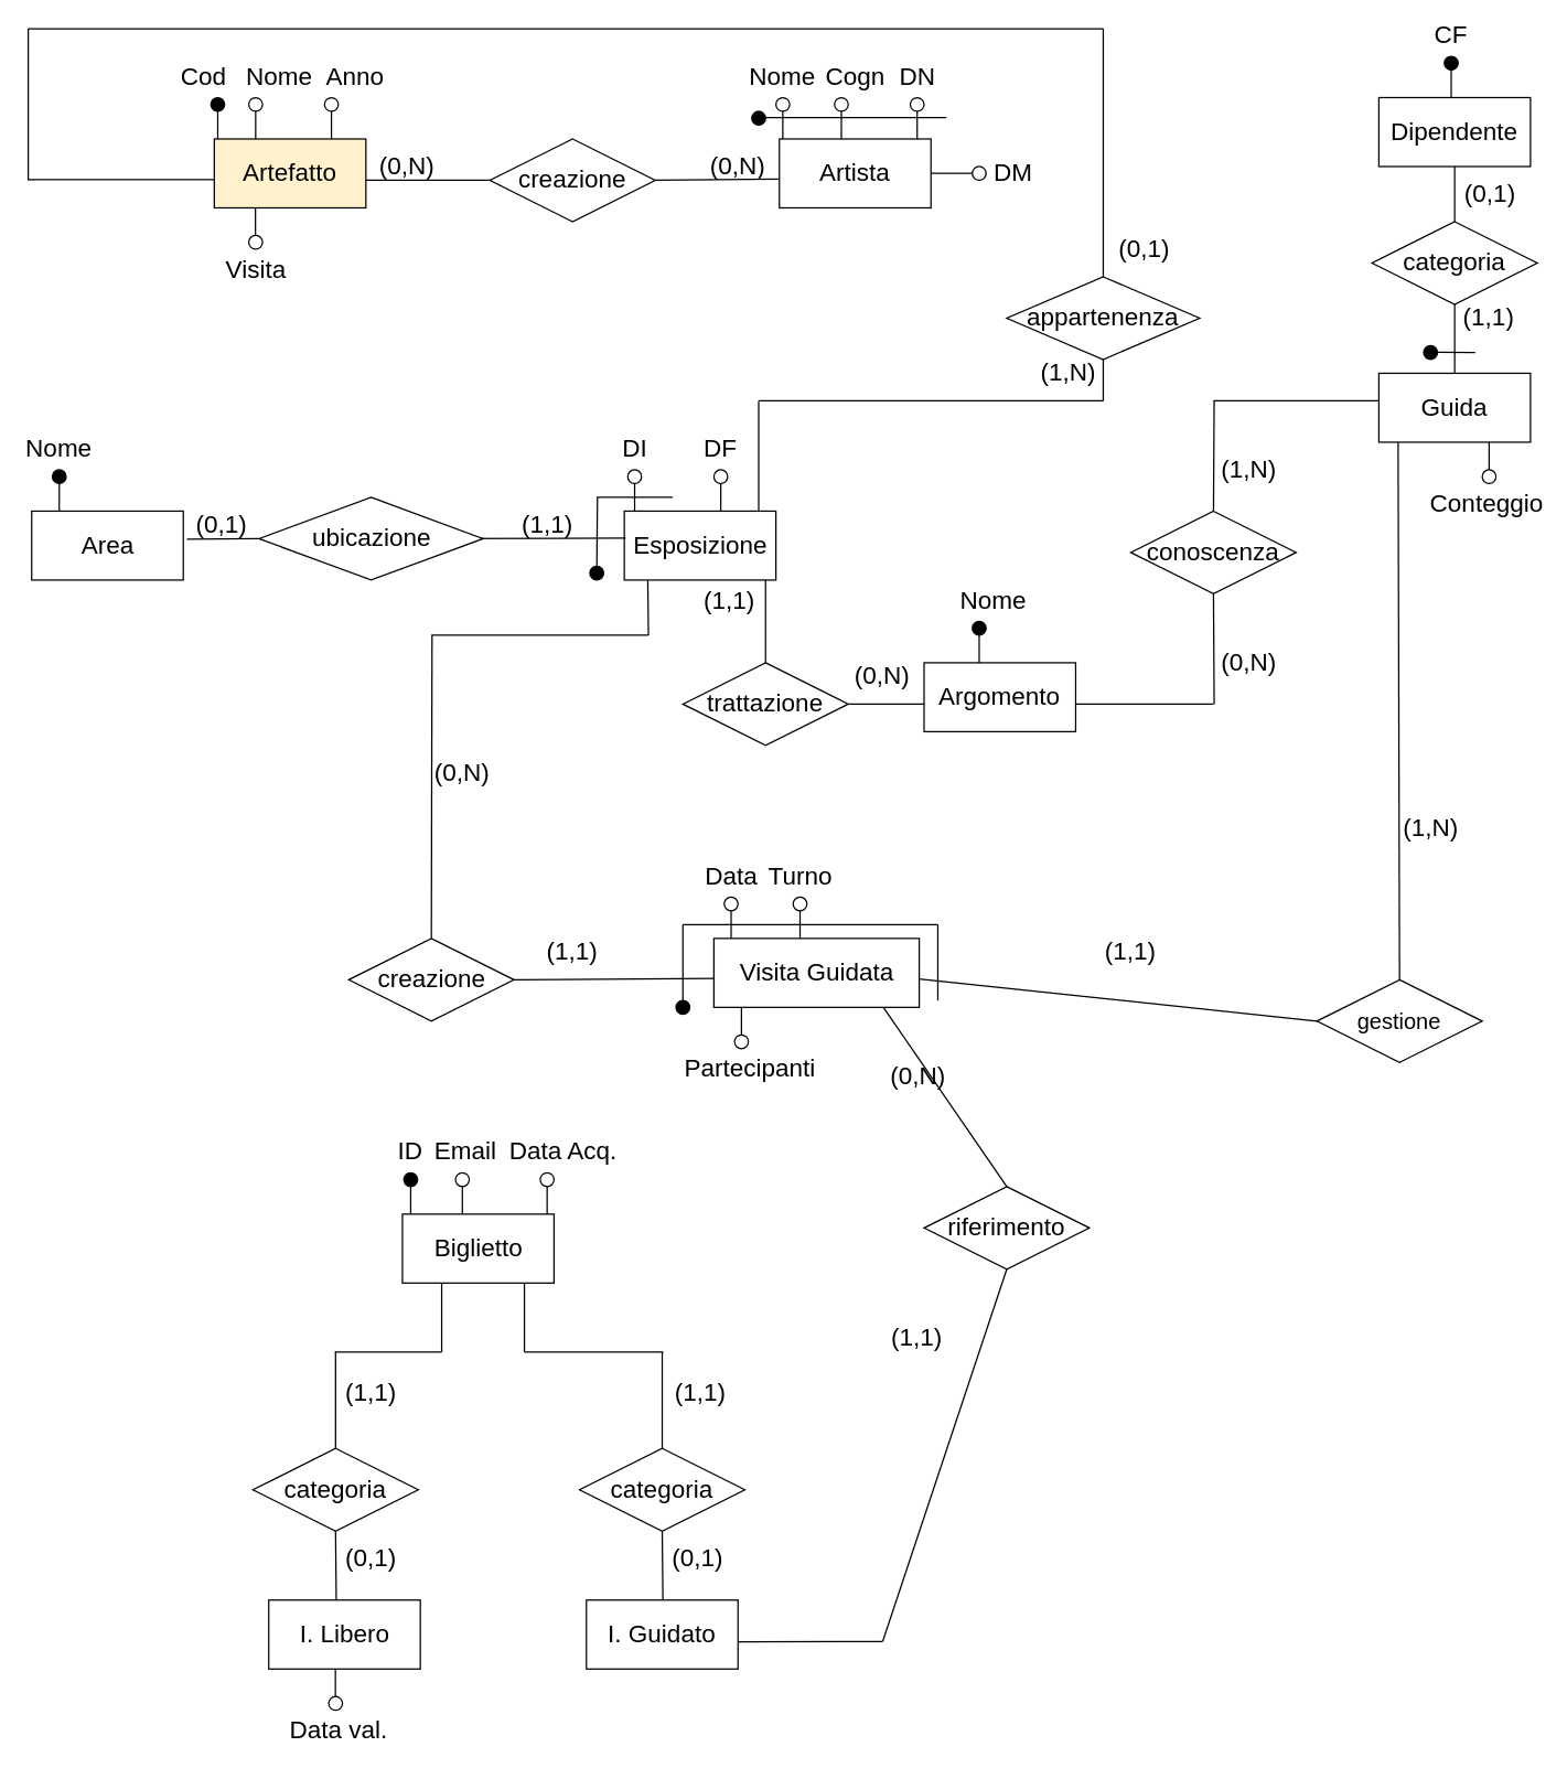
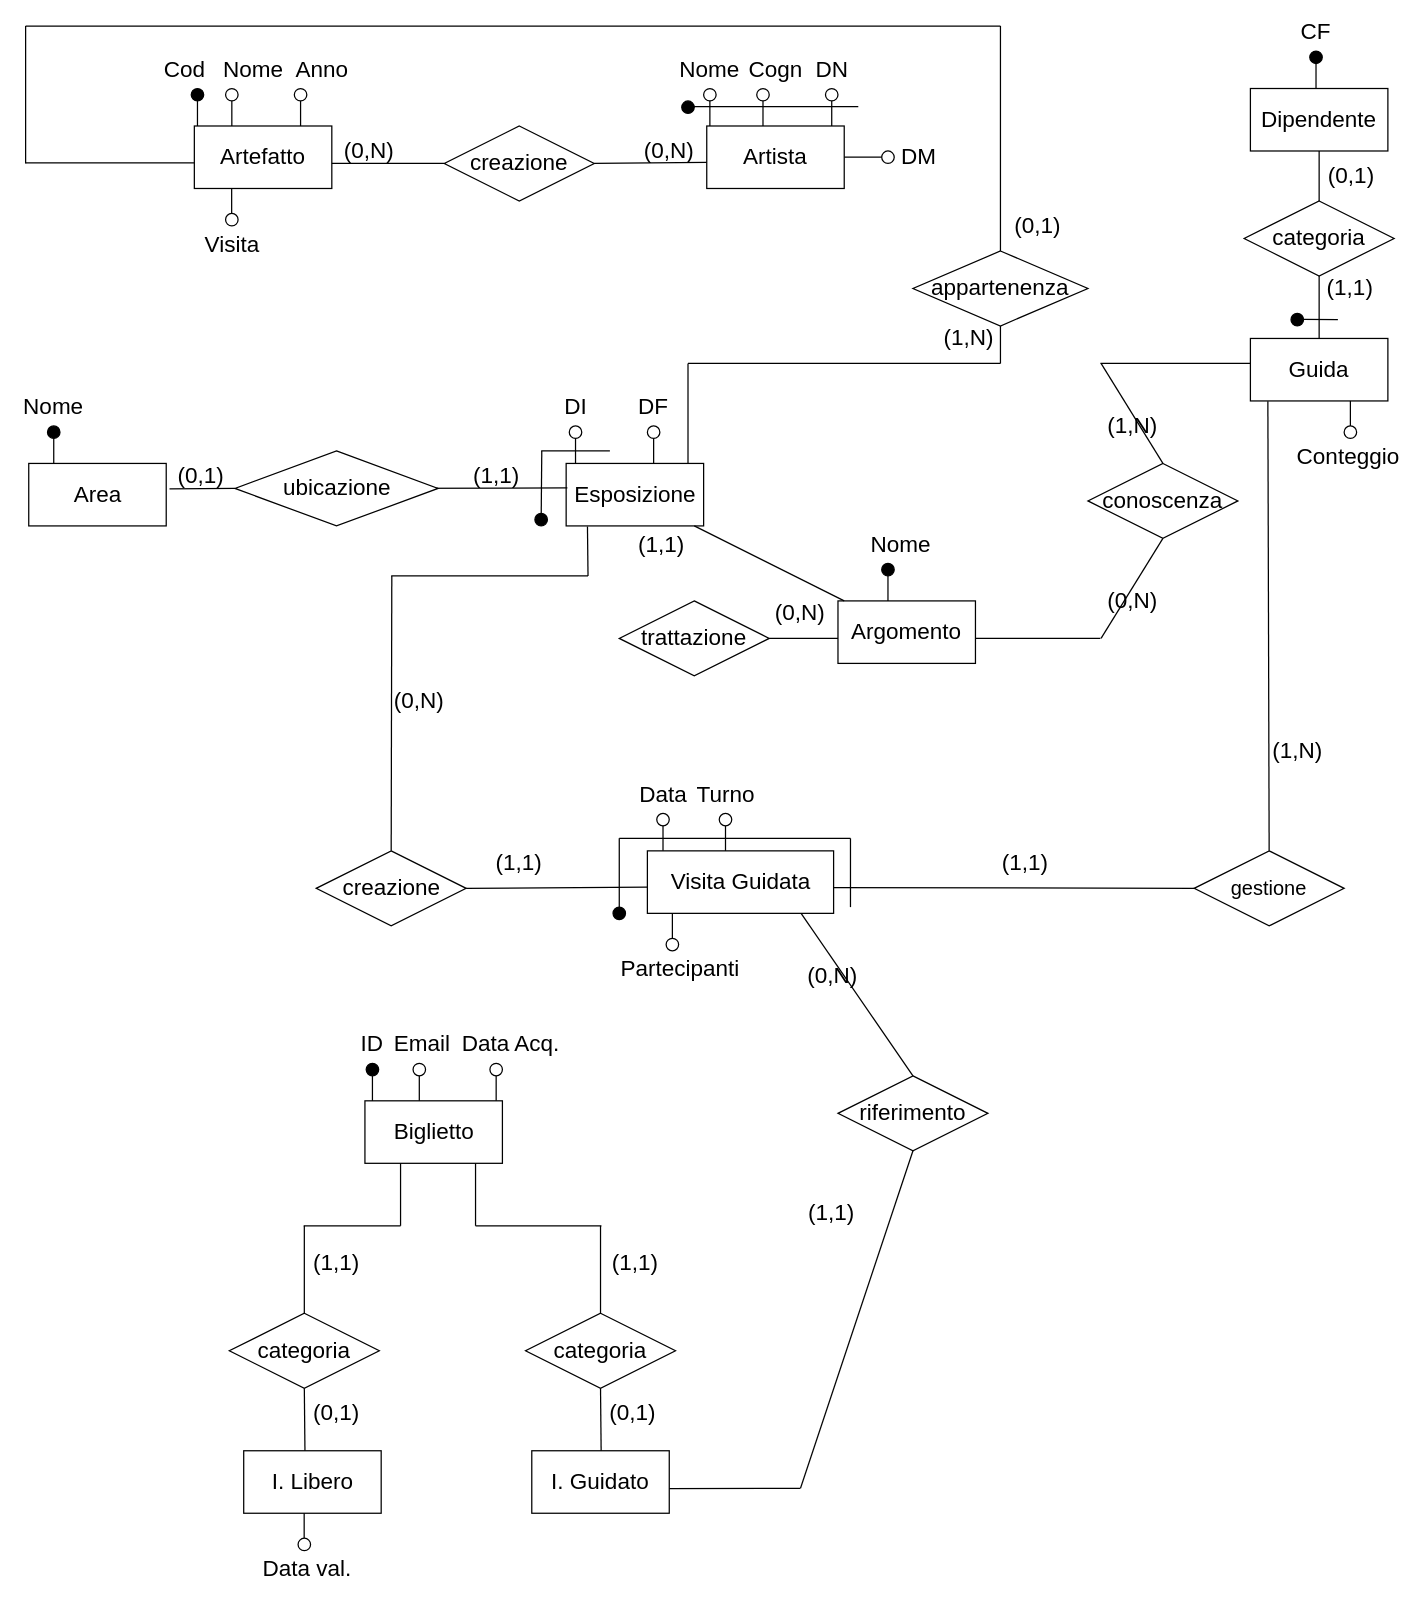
- <mxCell id="2" value="&lt;font style=&quot;font-size: 18px;&quot;&gt;Artefatto&lt;/font&gt;" style="whiteSpace=wrap;html=1;align=center;fillColor=#fff2cc;" vertex="1" parent="1"><mxGeometry x="155" y="100" width="110" height="50" as="geometry" /></mxCell>
+ <mxCell id="2" value="&lt;font style=&quot;font-size: 18px;&quot;&gt;Artefatto&lt;/font&gt;" style="whiteSpace=wrap;html=1;align=center;" vertex="1" parent="1"><mxGeometry x="155" y="100" width="110" height="50" as="geometry" /></mxCell>
- <mxCell id="83" value="&lt;span style=&quot;font-size: 18px;&quot;&gt;conoscenza&lt;/span&gt;" style="shape=rhombus;perimeter=rhombusPerimeter;whiteSpace=wrap;html=1;align=center;" vertex="1" parent="1"><mxGeometry x="820" y="370" width="120" height="60" as="geometry" /></mxCell>
+ <mxCell id="83" value="&lt;span style=&quot;font-size: 18px;&quot;&gt;conoscenza&lt;/span&gt;" style="shape=rhombus;perimeter=rhombusPerimeter;whiteSpace=wrap;html=1;align=center;" vertex="1" parent="1"><mxGeometry x="870" y="370" width="120" height="60" as="geometry" /></mxCell>
- <mxCell id="78" value="" style="endArrow=none;html=1;rounded=0;entryX=0.5;entryY=0;entryDx=0;entryDy=0;exitX=0.932;exitY=1;exitDx=0;exitDy=0;exitPerimeter=0;" edge="1" parent="1" source="40" target="80"><mxGeometry width="50" height="50" relative="1" as="geometry"><mxPoint x="370" y="510" as="sourcePoint" /><mxPoint x="460" y="510" as="targetPoint" /></mxGeometry></mxCell>
+ <mxCell id="78" value="" style="endArrow=none;html=1;rounded=0;exitX=0.932;exitY=1;exitDx=0;exitDy=0;exitPerimeter=0;" edge="1" parent="1" source="40" target="74"><mxGeometry width="50" height="50" relative="1" as="geometry"><mxPoint x="370" y="510" as="sourcePoint" /><mxPoint x="460" y="510" as="targetPoint" /></mxGeometry></mxCell>
- <mxCell id="100" value="&lt;font size=&quot;3&quot;&gt;gestione&lt;/font&gt;" style="shape=rhombus;perimeter=rhombusPerimeter;whiteSpace=wrap;html=1;align=center;" vertex="1" parent="1"><mxGeometry x="955" y="710" width="120" height="60" as="geometry" /></mxCell>
+ <mxCell id="100" value="&lt;font size=&quot;3&quot;&gt;gestione&lt;/font&gt;" style="shape=rhombus;perimeter=rhombusPerimeter;whiteSpace=wrap;html=1;align=center;" vertex="1" parent="1"><mxGeometry x="955" y="680" width="120" height="60" as="geometry" /></mxCell>
